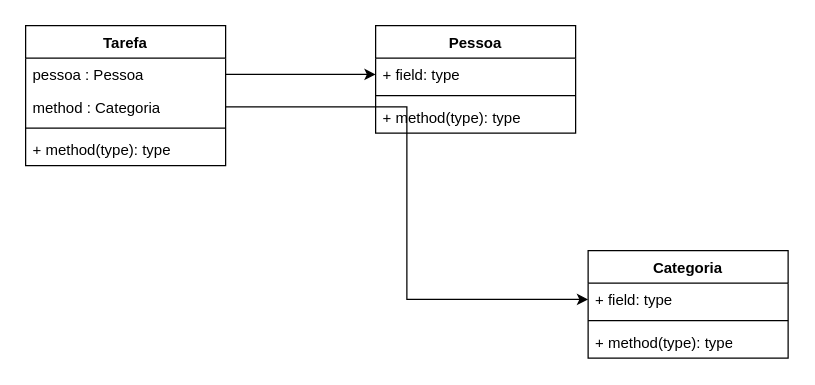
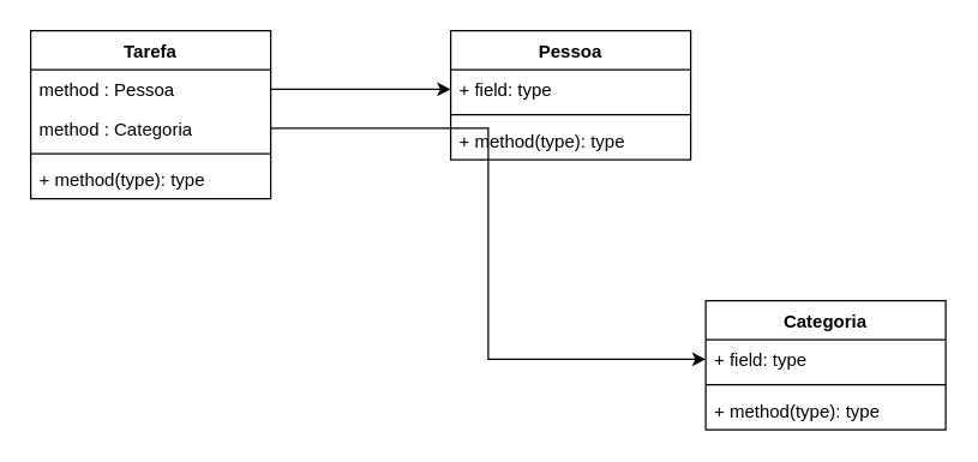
- <mxCell id="3" value="pessoa : Pessoa" style="text;strokeColor=none;fillColor=none;align=left;verticalAlign=top;spacingLeft=4;spacingRight=4;overflow=hidden;rotatable=0;points=[[0,0.5],[1,0.5]];portConstraint=eastwest;whiteSpace=wrap;html=1;" parent="2" vertex="1"><mxGeometry y="26" width="160" height="26" as="geometry" /></mxCell>
+ <mxCell id="3" value="method : Pessoa" style="text;strokeColor=none;fillColor=none;align=left;verticalAlign=top;spacingLeft=4;spacingRight=4;overflow=hidden;rotatable=0;points=[[0,0.5],[1,0.5]];portConstraint=eastwest;whiteSpace=wrap;html=1;" parent="2" vertex="1"><mxGeometry y="26" width="160" height="26" as="geometry" /></mxCell>
